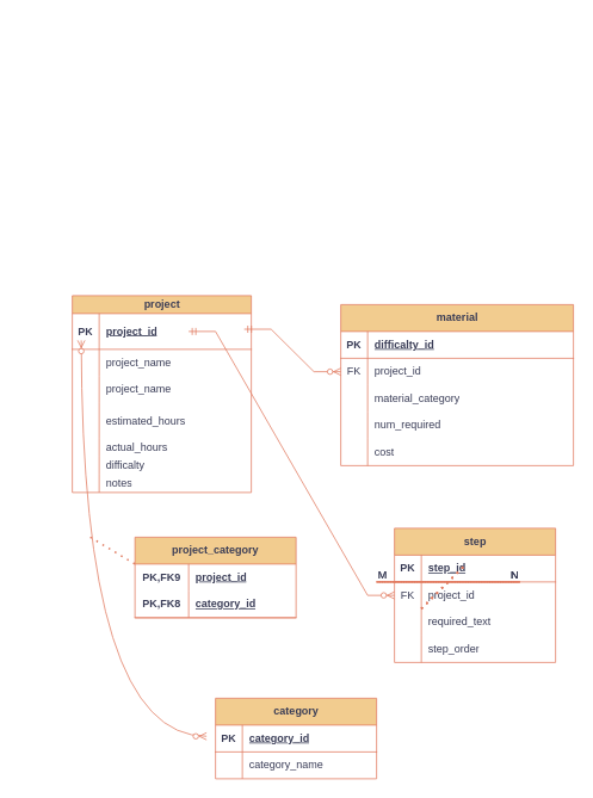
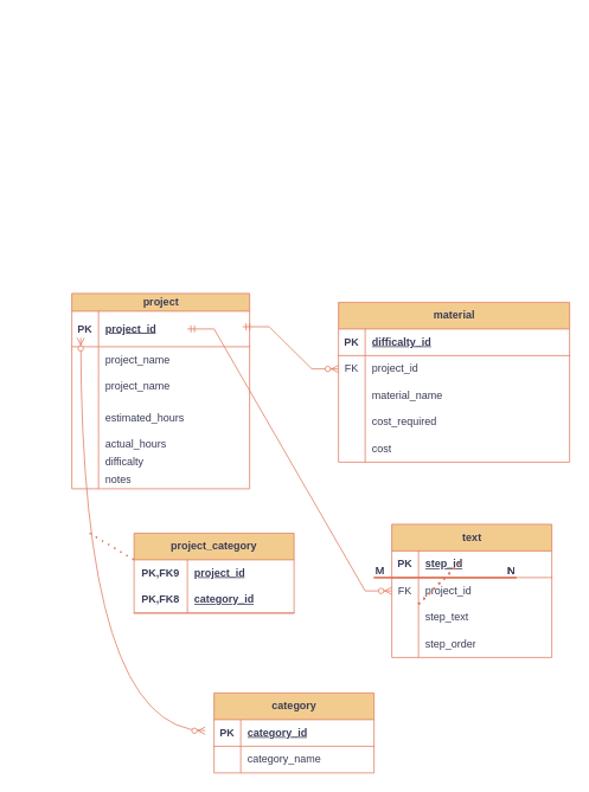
- <mxCell id="34" value="material_category" style="shape=partialRectangle;connectable=0;fillColor=none;top=0;left=0;bottom=0;right=0;align=left;spacingLeft=6;overflow=hidden;whiteSpace=wrap;html=1;labelBackgroundColor=none;strokeColor=#E07A5F;fontColor=#393C56;" vertex="1" parent="32"><mxGeometry x="30" width="230" height="30" as="geometry"><mxRectangle width="230" height="30" as="alternateBounds" /></mxGeometry></mxCell>
+ <mxCell id="34" value="material_name" style="shape=partialRectangle;connectable=0;fillColor=none;top=0;left=0;bottom=0;right=0;align=left;spacingLeft=6;overflow=hidden;whiteSpace=wrap;html=1;labelBackgroundColor=none;strokeColor=#E07A5F;fontColor=#393C56;" vertex="1" parent="32"><mxGeometry x="30" width="230" height="30" as="geometry"><mxRectangle width="230" height="30" as="alternateBounds" /></mxGeometry></mxCell>
- <mxCell id="37" value="num_required" style="shape=partialRectangle;connectable=0;fillColor=none;top=0;left=0;bottom=0;right=0;align=left;spacingLeft=6;overflow=hidden;whiteSpace=wrap;html=1;labelBackgroundColor=none;strokeColor=#E07A5F;fontColor=#393C56;" vertex="1" parent="35"><mxGeometry x="30" width="230" height="30" as="geometry"><mxRectangle width="230" height="30" as="alternateBounds" /></mxGeometry></mxCell>
+ <mxCell id="37" value="cost_required" style="shape=partialRectangle;connectable=0;fillColor=none;top=0;left=0;bottom=0;right=0;align=left;spacingLeft=6;overflow=hidden;whiteSpace=wrap;html=1;labelBackgroundColor=none;strokeColor=#E07A5F;fontColor=#393C56;" vertex="1" parent="35"><mxGeometry x="30" width="230" height="30" as="geometry"><mxRectangle width="230" height="30" as="alternateBounds" /></mxGeometry></mxCell>
- <mxCell id="58" value="step" style="shape=table;startSize=30;container=1;collapsible=1;childLayout=tableLayout;fixedRows=1;rowLines=0;fontStyle=1;align=center;resizeLast=1;html=1;labelBackgroundColor=none;fillColor=#F2CC8F;strokeColor=#E07A5F;fontColor=#393C56;" vertex="1" parent="1"><mxGeometry x="440" y="590" width="180" height="150" as="geometry" /></mxCell>
+ <mxCell id="58" value="text" style="shape=table;startSize=30;container=1;collapsible=1;childLayout=tableLayout;fixedRows=1;rowLines=0;fontStyle=1;align=center;resizeLast=1;html=1;labelBackgroundColor=none;fillColor=#F2CC8F;strokeColor=#E07A5F;fontColor=#393C56;" vertex="1" parent="1"><mxGeometry x="440" y="590" width="180" height="150" as="geometry" /></mxCell>
- <mxCell id="67" value="required_text" style="shape=partialRectangle;connectable=0;fillColor=none;top=0;left=0;bottom=0;right=0;align=left;spacingLeft=6;overflow=hidden;whiteSpace=wrap;html=1;labelBackgroundColor=none;strokeColor=#E07A5F;fontColor=#393C56;" vertex="1" parent="65"><mxGeometry x="30" width="150" height="30" as="geometry"><mxRectangle width="150" height="30" as="alternateBounds" /></mxGeometry></mxCell>
+ <mxCell id="67" value="step_text" style="shape=partialRectangle;connectable=0;fillColor=none;top=0;left=0;bottom=0;right=0;align=left;spacingLeft=6;overflow=hidden;whiteSpace=wrap;html=1;labelBackgroundColor=none;strokeColor=#E07A5F;fontColor=#393C56;" vertex="1" parent="65"><mxGeometry x="30" width="150" height="30" as="geometry"><mxRectangle width="150" height="30" as="alternateBounds" /></mxGeometry></mxCell>
